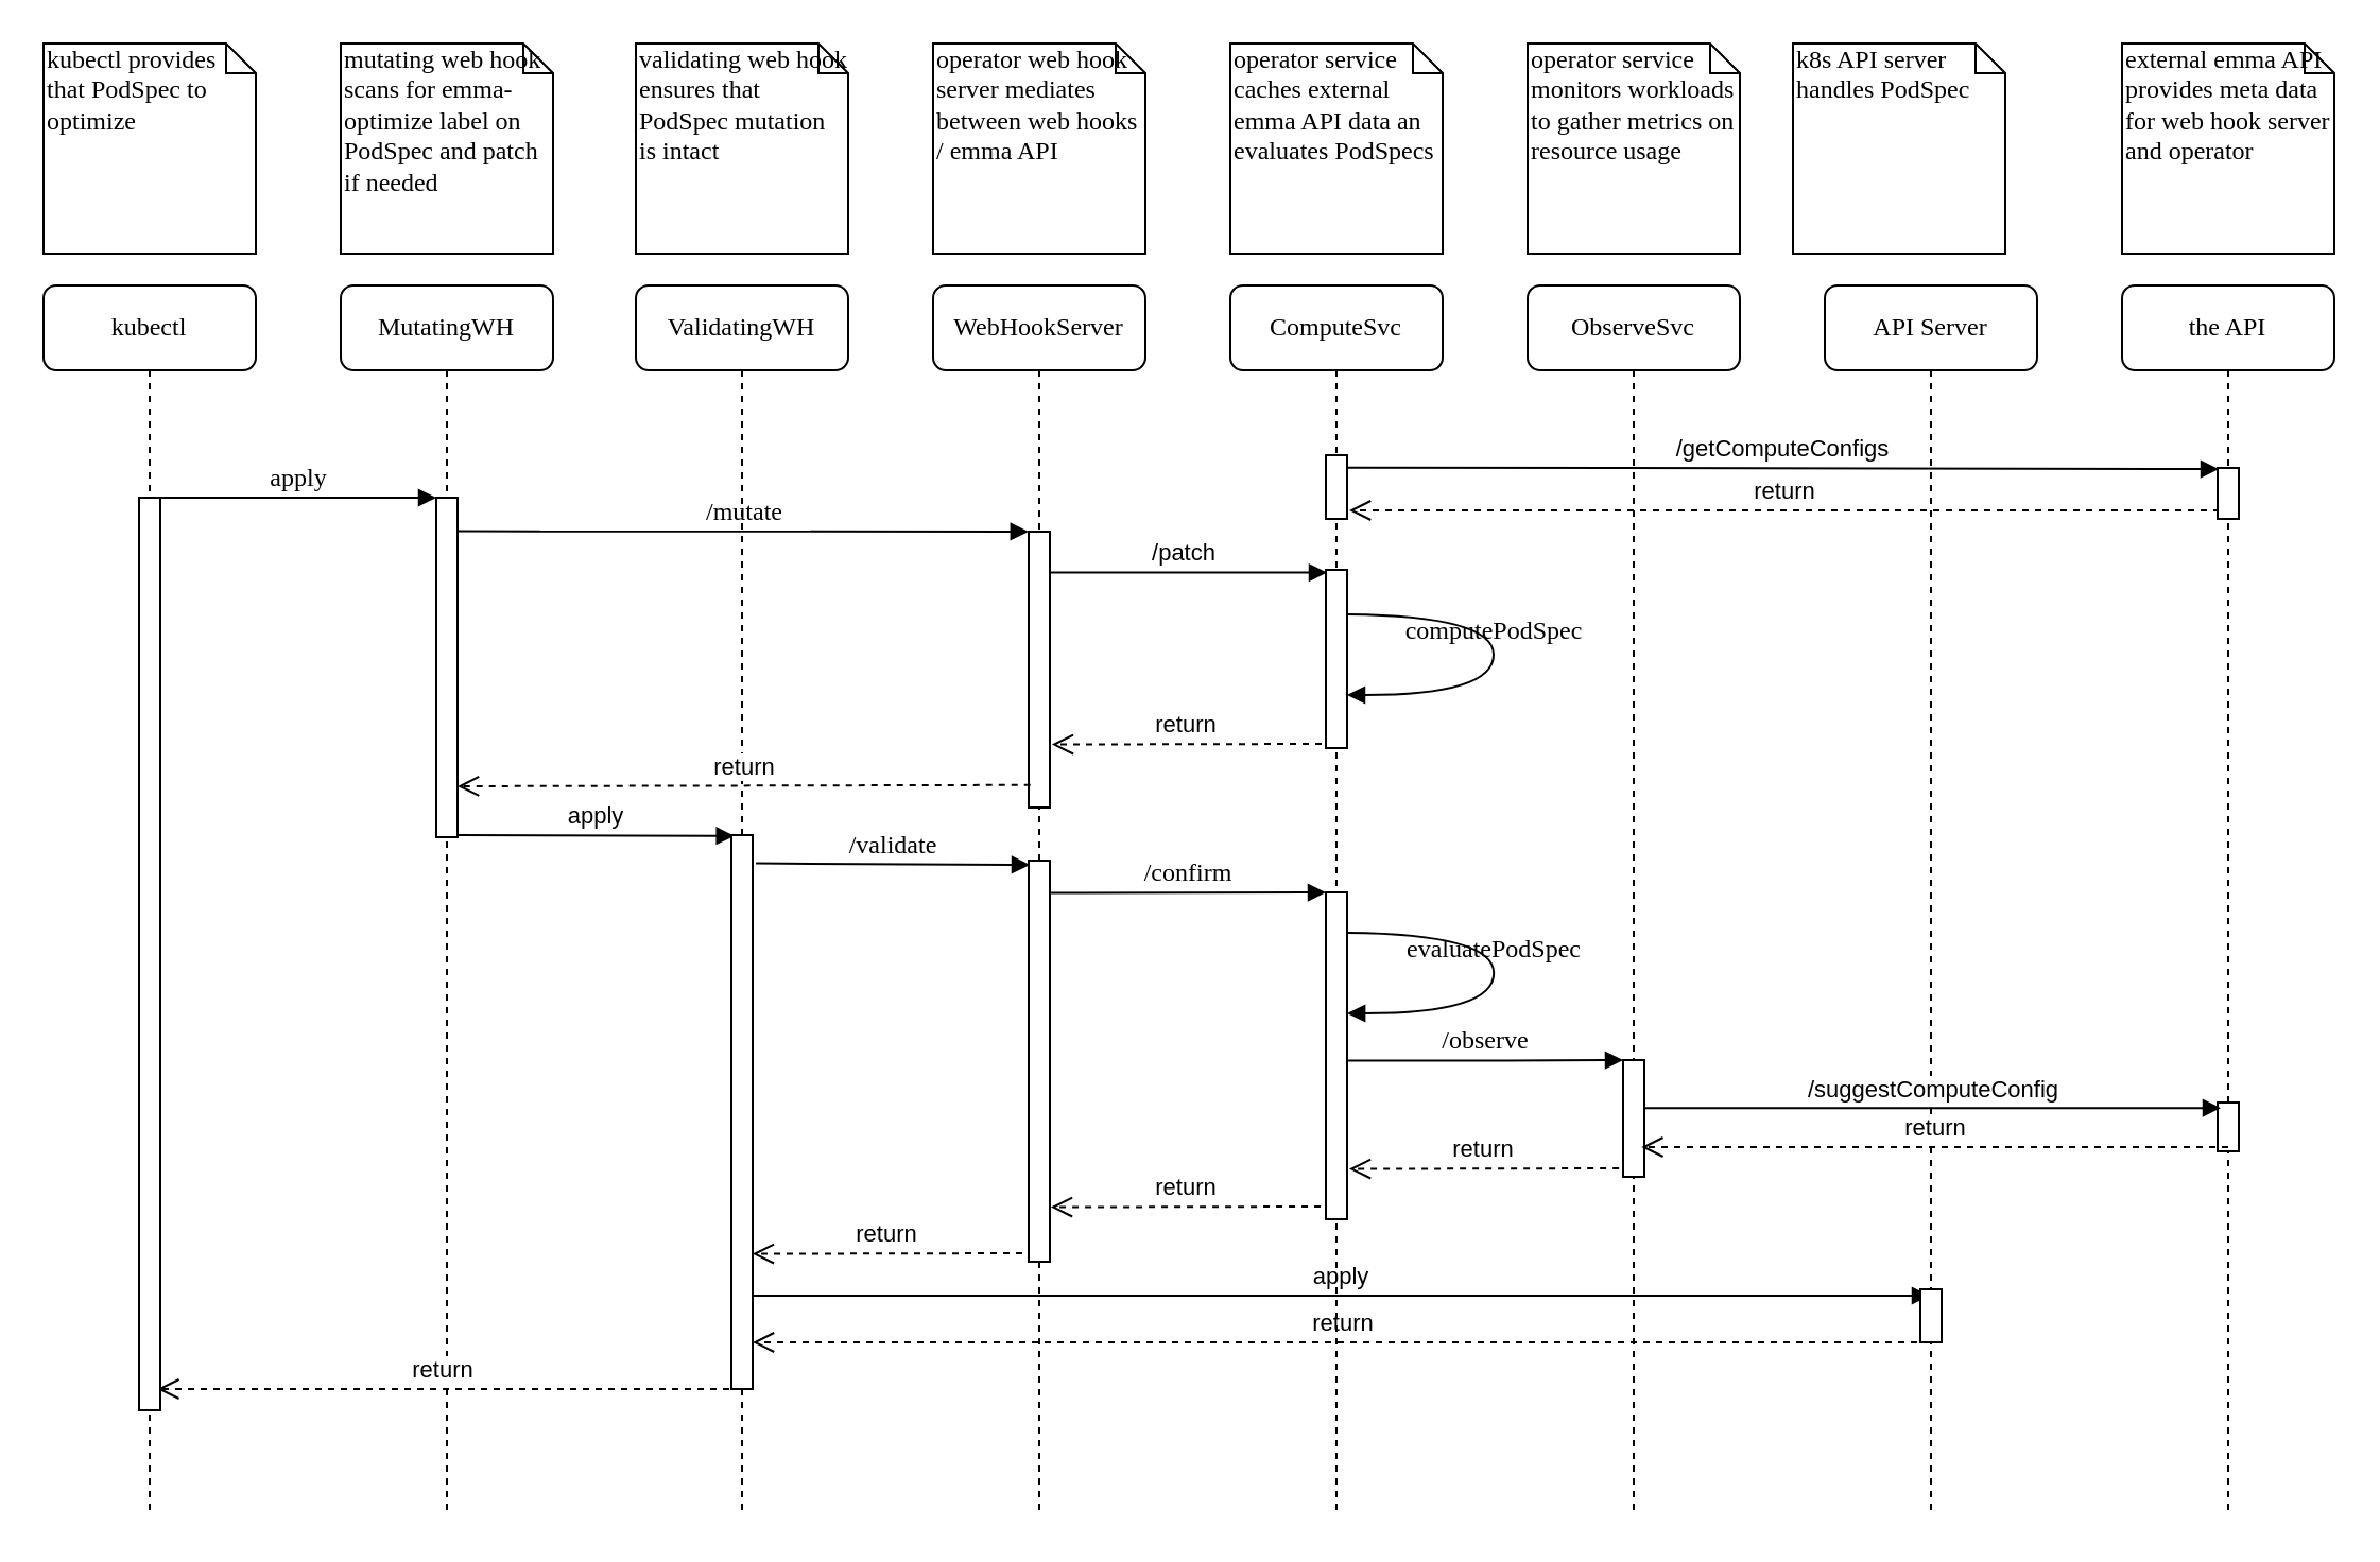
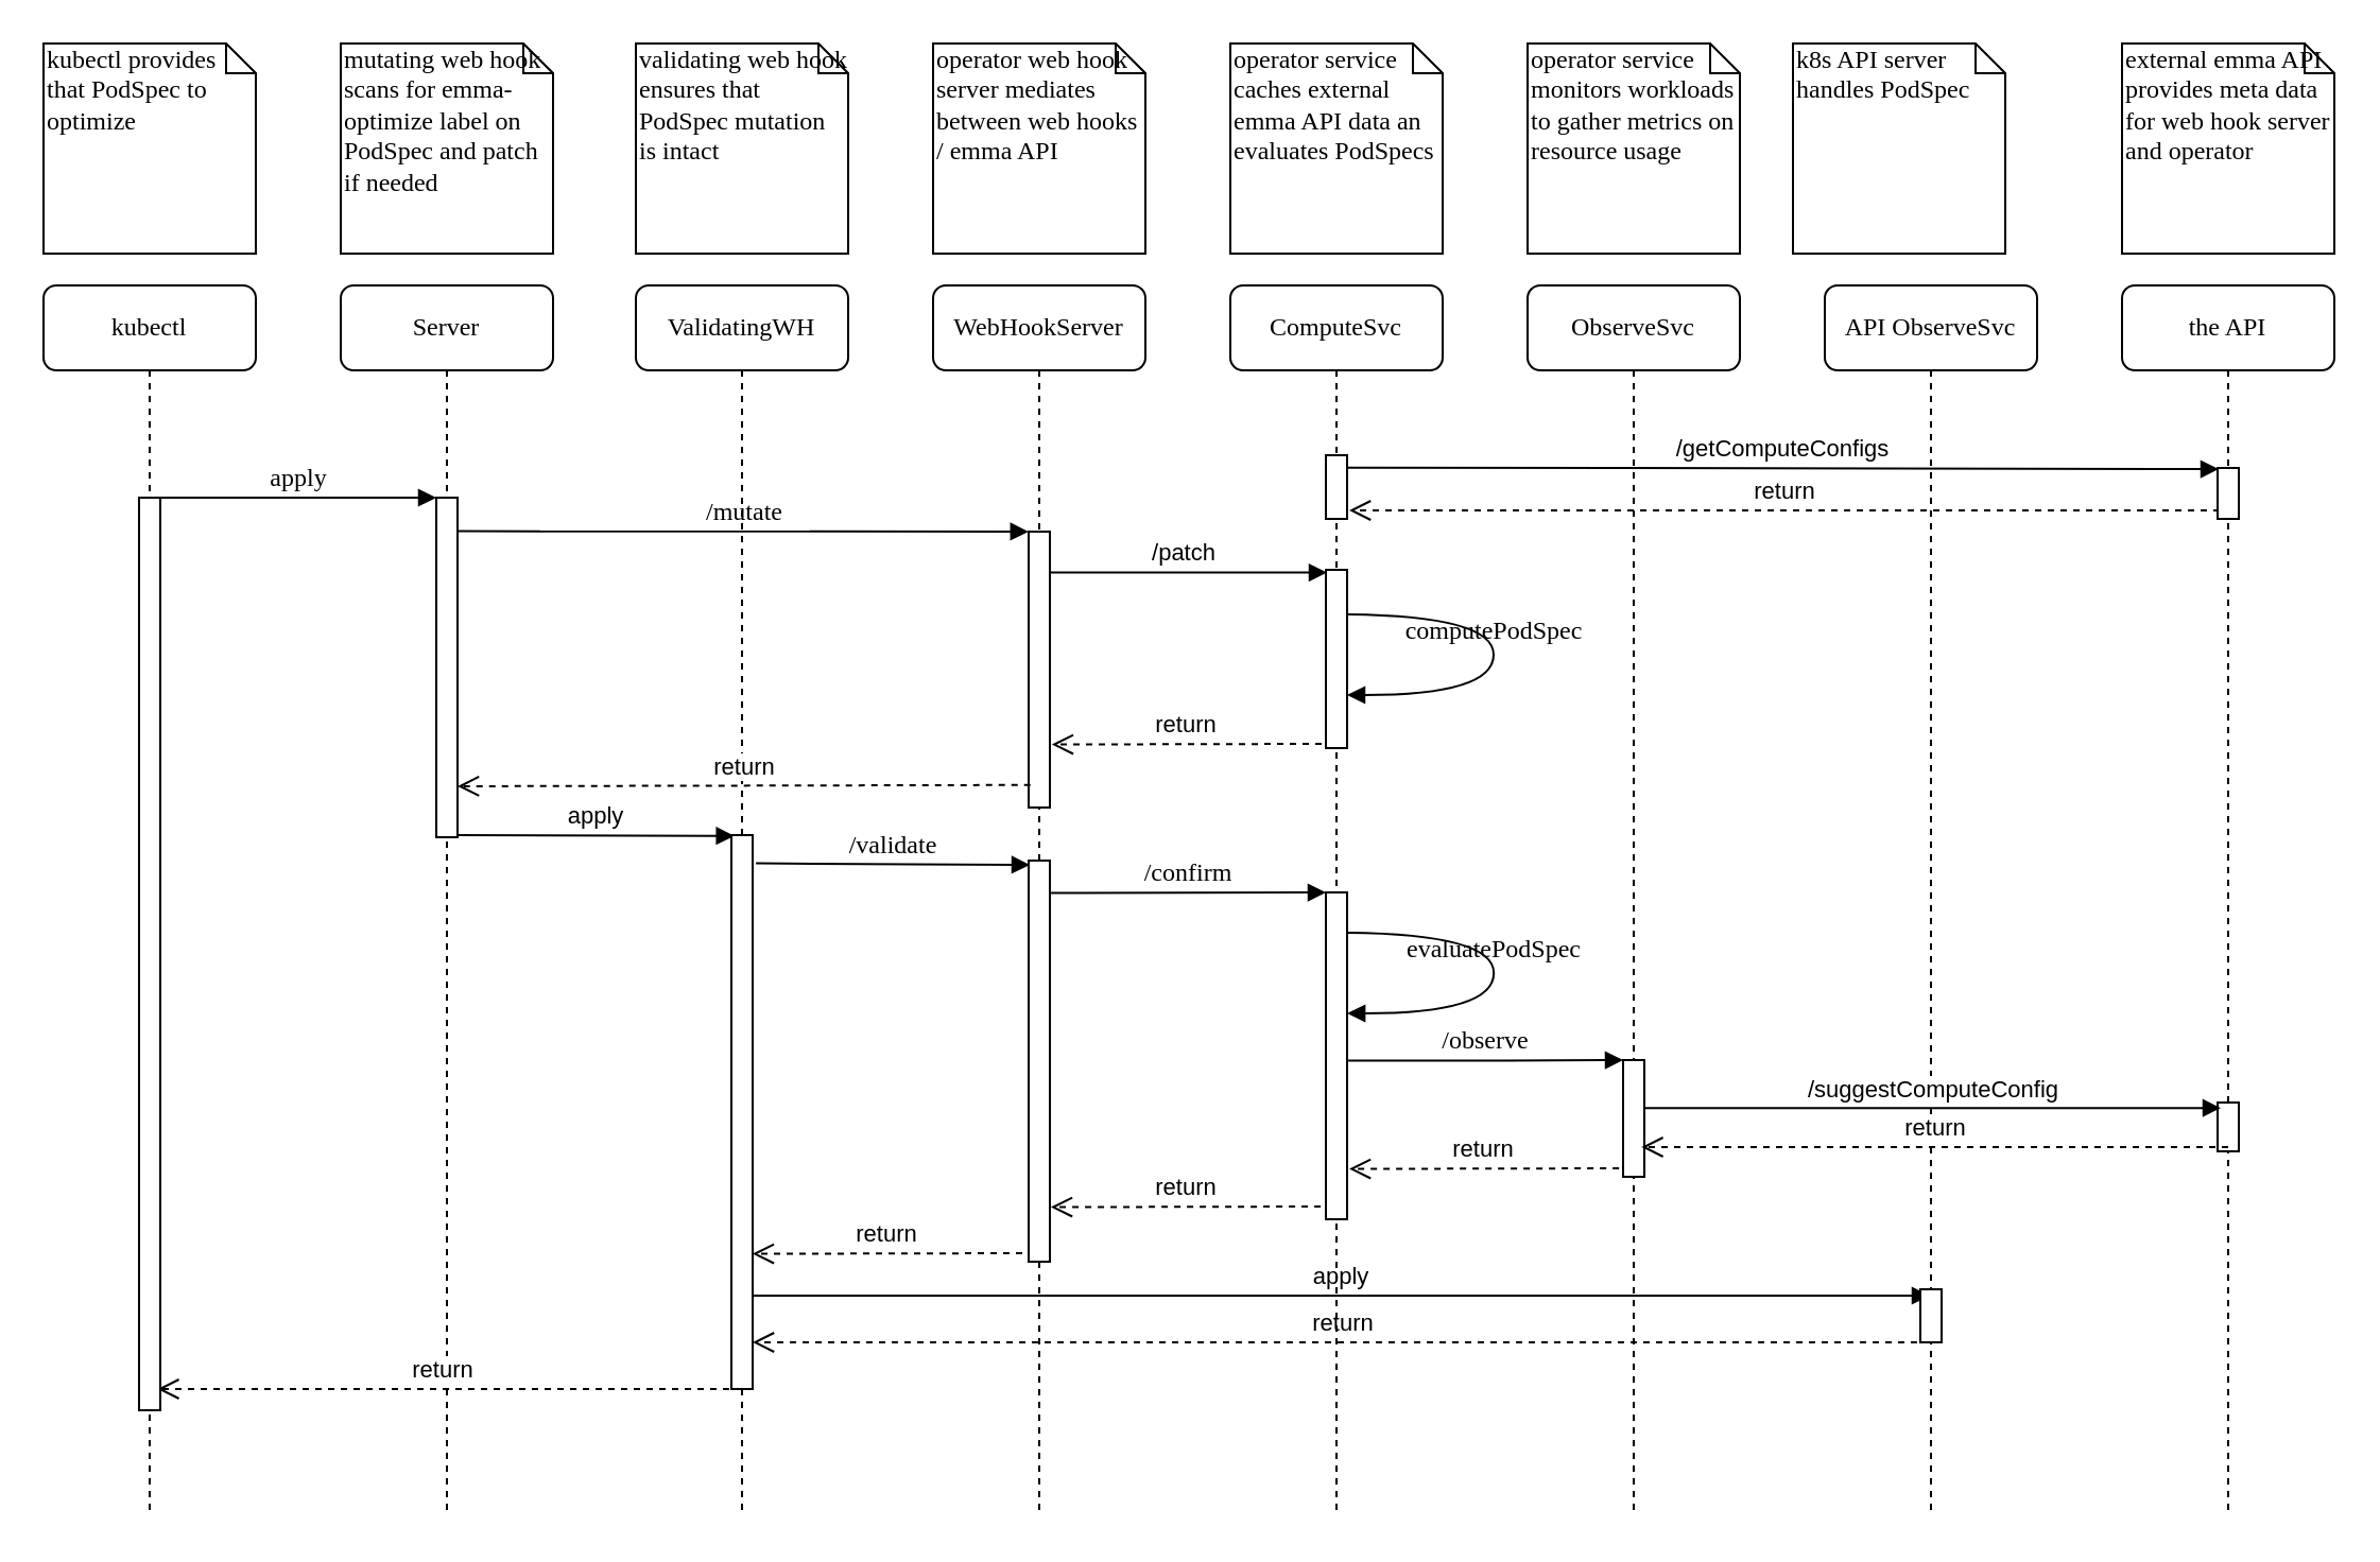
- <mxCell id="3" value="MutatingWH" style="shape=umlLifeline;perimeter=lifelinePerimeter;whiteSpace=wrap;html=1;container=1;collapsible=0;recursiveResize=0;outlineConnect=0;rounded=1;shadow=0;comic=0;labelBackgroundColor=none;strokeWidth=1;fontFamily=Verdana;fontSize=12;align=center;" parent="1" vertex="1"><mxGeometry x="160" y="134" width="100" height="580" as="geometry" /></mxCell>
+ <mxCell id="3" value="Server" style="shape=umlLifeline;perimeter=lifelinePerimeter;whiteSpace=wrap;html=1;container=1;collapsible=0;recursiveResize=0;outlineConnect=0;rounded=1;shadow=0;comic=0;labelBackgroundColor=none;strokeWidth=1;fontFamily=Verdana;fontSize=12;align=center;" parent="1" vertex="1"><mxGeometry x="160" y="134" width="100" height="580" as="geometry" /></mxCell>
- <mxCell id="26" value="API Server" style="shape=umlLifeline;perimeter=lifelinePerimeter;whiteSpace=wrap;html=1;container=1;collapsible=0;recursiveResize=0;outlineConnect=0;rounded=1;shadow=0;comic=0;labelBackgroundColor=none;strokeWidth=1;fontFamily=Verdana;fontSize=12;align=center;" parent="1" vertex="1"><mxGeometry x="859" y="134" width="100" height="580" as="geometry" /></mxCell>
+ <mxCell id="26" value="API ObserveSvc" style="shape=umlLifeline;perimeter=lifelinePerimeter;whiteSpace=wrap;html=1;container=1;collapsible=0;recursiveResize=0;outlineConnect=0;rounded=1;shadow=0;comic=0;labelBackgroundColor=none;strokeWidth=1;fontFamily=Verdana;fontSize=12;align=center;" parent="1" vertex="1"><mxGeometry x="859" y="134" width="100" height="580" as="geometry" /></mxCell>
